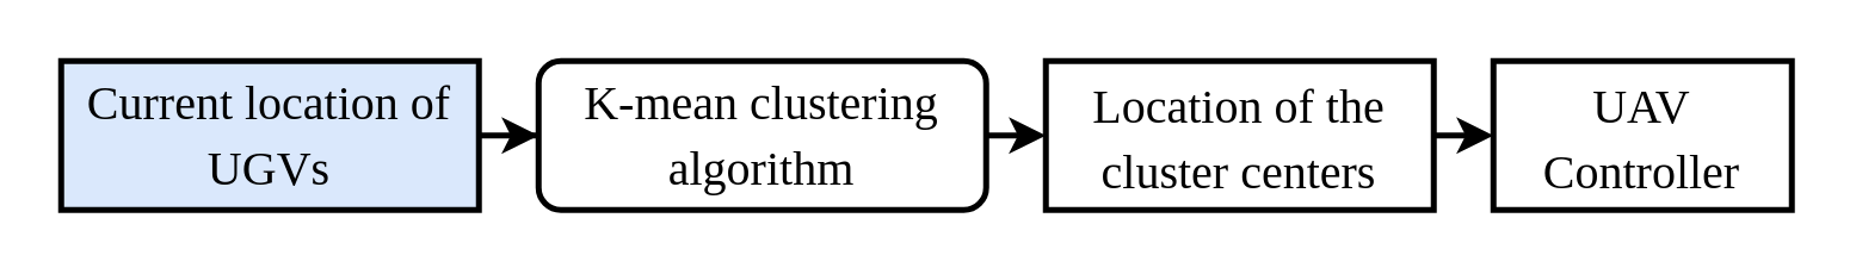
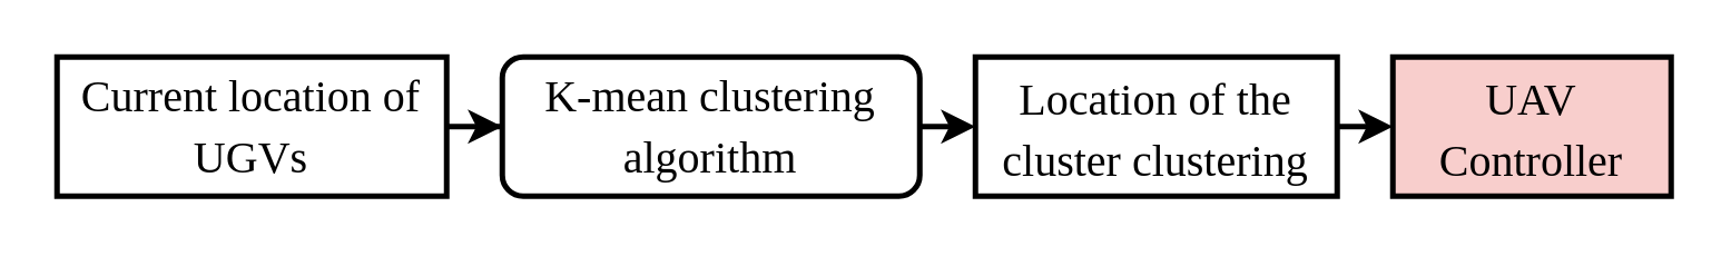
- <mxCell id="3" value="&lt;h2&gt;&lt;font face=&quot;Times New Roman&quot; style=&quot;font-weight: normal ; font-size: 16px&quot;&gt;Current location of UGVs&lt;/font&gt;&lt;/h2&gt;" style="rounded=0;whiteSpace=wrap;html=1;strokeWidth=2;fillColor=#dae8fc;" parent="1" vertex="1"><mxGeometry x="20" y="20" width="140" height="50" as="geometry" /></mxCell>
+ <mxCell id="3" value="&lt;h2&gt;&lt;font face=&quot;Times New Roman&quot; style=&quot;font-weight: normal ; font-size: 16px&quot;&gt;Current location of UGVs&lt;/font&gt;&lt;/h2&gt;" style="rounded=0;whiteSpace=wrap;html=1;strokeWidth=2;" parent="1" vertex="1"><mxGeometry x="20" y="20" width="140" height="50" as="geometry" /></mxCell>
- <mxCell id="7" value="&lt;h2&gt;&lt;p align=&quot;center&quot;&gt;&lt;/p&gt;&lt;/h2&gt;&lt;h2&gt;&lt;span style=&quot;font-weight: normal&quot;&gt;&lt;font face=&quot;Times New Roman&quot; style=&quot;font-size: 16px&quot;&gt;Location of the cluster centers&lt;/font&gt;&lt;/span&gt;&lt;/h2&gt;" style="rounded=0;whiteSpace=wrap;html=1;strokeWidth=2;" parent="1" vertex="1"><mxGeometry x="350" y="20" width="130" height="50" as="geometry" /></mxCell>
+ <mxCell id="7" value="&lt;h2&gt;&lt;p align=&quot;center&quot;&gt;&lt;/p&gt;&lt;/h2&gt;&lt;h2&gt;&lt;span style=&quot;font-weight: normal&quot;&gt;&lt;font face=&quot;Times New Roman&quot; style=&quot;font-size: 16px&quot;&gt;Location of the cluster clustering&lt;/font&gt;&lt;/span&gt;&lt;/h2&gt;" style="rounded=0;whiteSpace=wrap;html=1;strokeWidth=2;" parent="1" vertex="1"><mxGeometry x="350" y="20" width="130" height="50" as="geometry" /></mxCell>
- <mxCell id="8" value="&lt;h2&gt;&lt;p align=&quot;center&quot;&gt;&lt;/p&gt;&lt;/h2&gt;&lt;h2&gt;&lt;span style=&quot;font-weight: normal&quot;&gt;&lt;font face=&quot;Times New Roman&quot; style=&quot;font-size: 16px&quot;&gt;UAV Controller&lt;/font&gt;&lt;/span&gt;&lt;/h2&gt;" style="rounded=0;whiteSpace=wrap;html=1;strokeWidth=2;" parent="1" vertex="1"><mxGeometry x="500" y="20" width="100" height="50" as="geometry" /></mxCell>
+ <mxCell id="8" value="&lt;h2&gt;&lt;p align=&quot;center&quot;&gt;&lt;/p&gt;&lt;/h2&gt;&lt;h2&gt;&lt;span style=&quot;font-weight: normal&quot;&gt;&lt;font face=&quot;Times New Roman&quot; style=&quot;font-size: 16px&quot;&gt;UAV Controller&lt;/font&gt;&lt;/span&gt;&lt;/h2&gt;" style="rounded=0;whiteSpace=wrap;html=1;strokeWidth=2;fillColor=#f8cecc;" parent="1" vertex="1"><mxGeometry x="500" y="20" width="100" height="50" as="geometry" /></mxCell>
